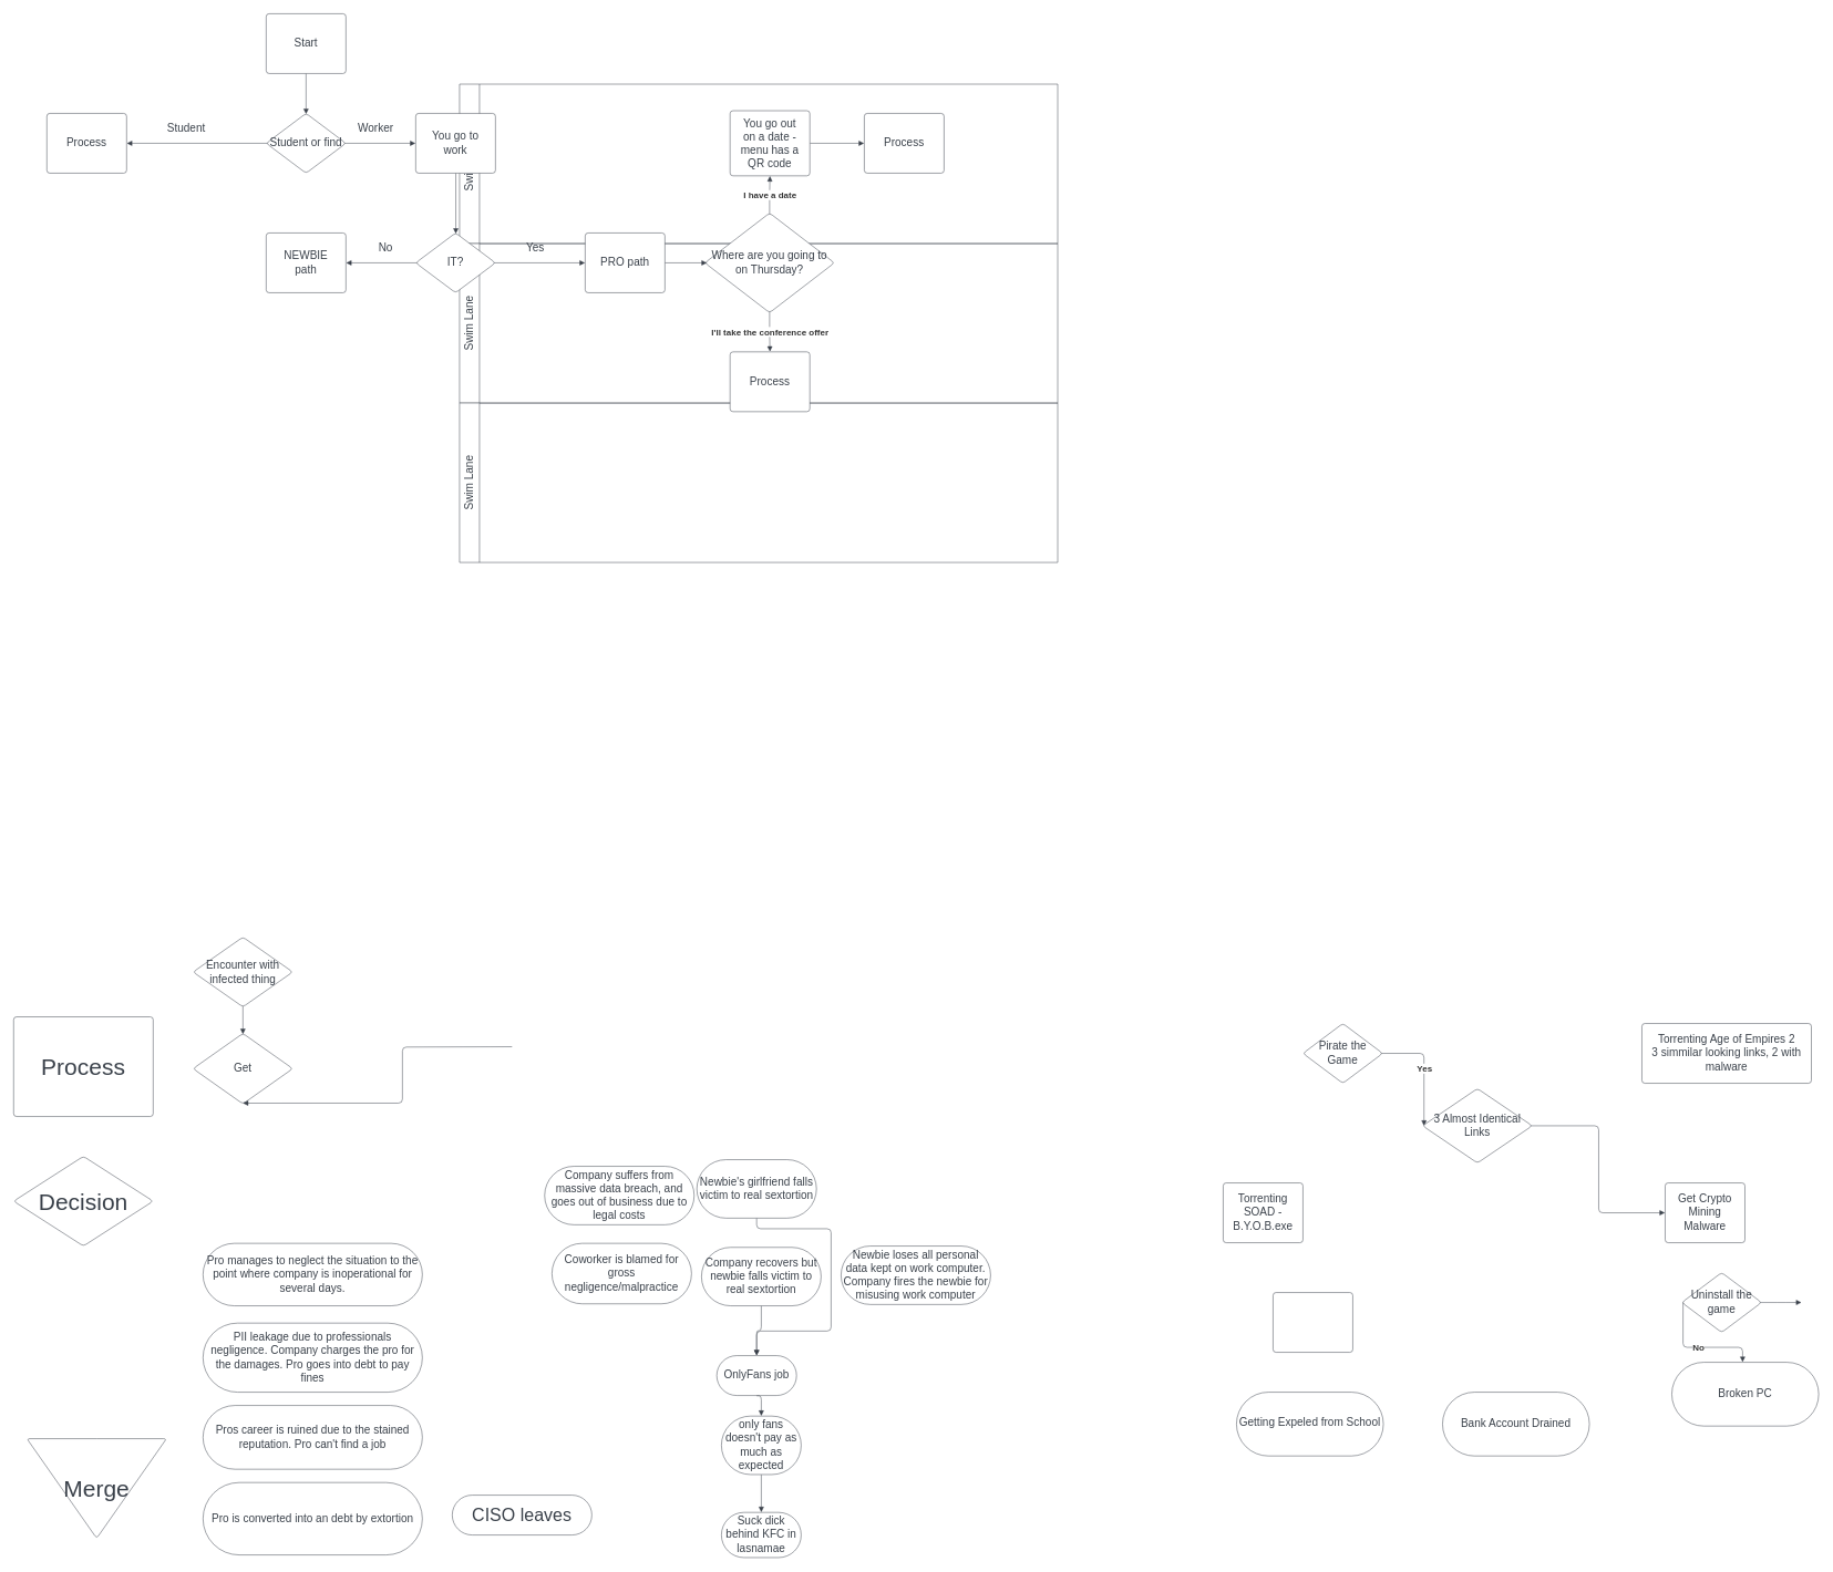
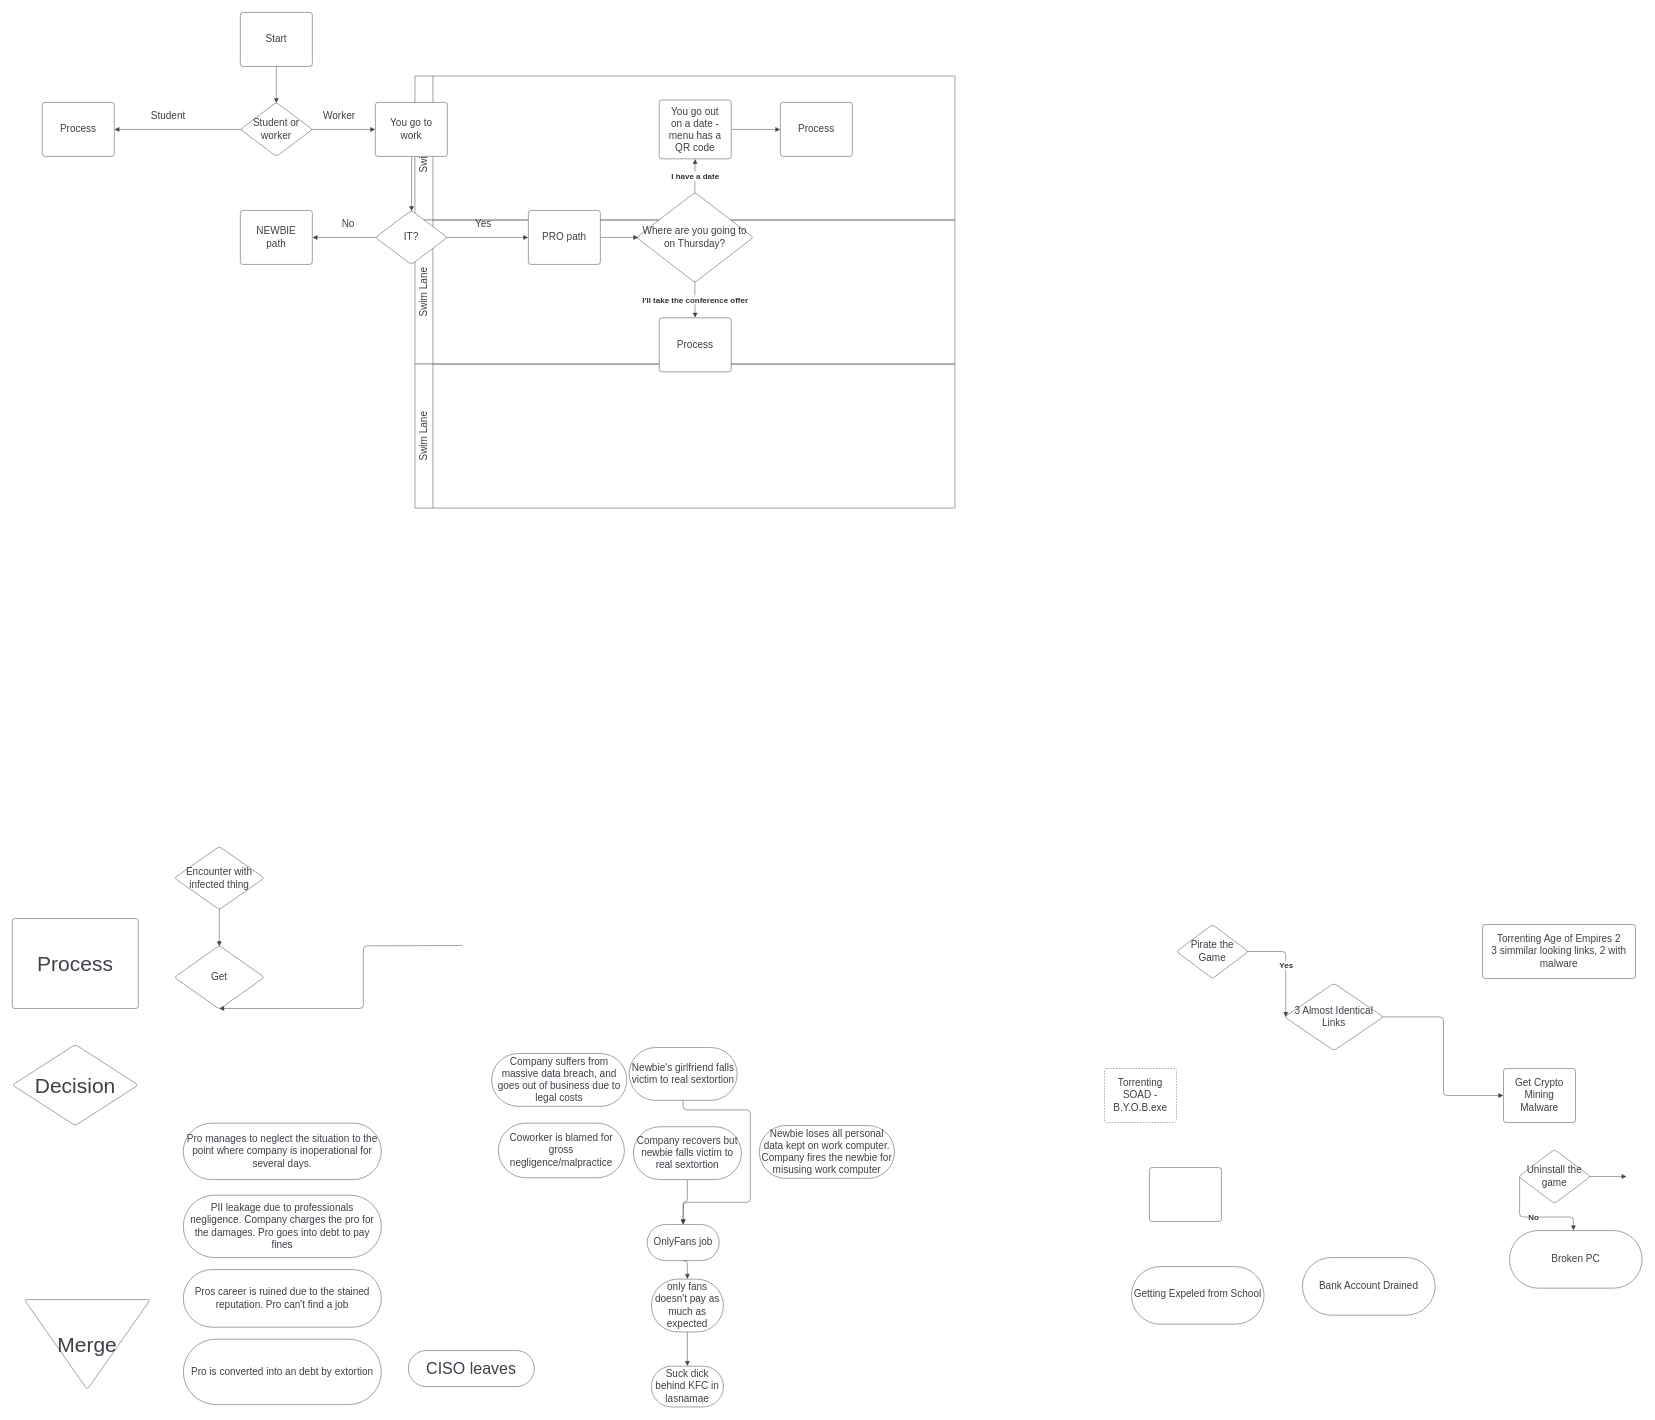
- <mxCell id="47" value="Student or find" style="html=1;overflow=block;blockSpacing=1;whiteSpace=wrap;rhombus;fontSize=16.7;fontColor=#3a414a;spacing=3.8;strokeColor=#3a414a;strokeOpacity=100;rounded=1;absoluteArcSize=1;arcSize=9;strokeWidth=0.8;" parent="1" vertex="1"><mxGeometry x="400" y="170" width="120" height="90" as="geometry" /></mxCell>
+ <mxCell id="47" value="Student or worker" style="html=1;overflow=block;blockSpacing=1;whiteSpace=wrap;rhombus;fontSize=16.7;fontColor=#3a414a;spacing=3.8;strokeColor=#3a414a;strokeOpacity=100;rounded=1;absoluteArcSize=1;arcSize=9;strokeWidth=0.8;" parent="1" vertex="1"><mxGeometry x="400" y="170" width="120" height="90" as="geometry" /></mxCell>
- <mxCell id="27" value="Get" style="html=1;overflow=block;blockSpacing=1;whiteSpace=wrap;rhombus;fontSize=16.7;fontColor=#3a414a;spacing=3.8;strokeColor=#3a414a;strokeOpacity=100;rounded=1;absoluteArcSize=1;arcSize=9;strokeWidth=0.8;" parent="1" vertex="1"><mxGeometry x="290" y="1555" width="150" height="106" as="geometry" /></mxCell>
+ <mxCell id="27" value="Get" style="html=1;overflow=block;blockSpacing=1;whiteSpace=wrap;rhombus;fontSize=16.7;fontColor=#3a414a;spacing=3.8;strokeColor=#3a414a;strokeOpacity=100;rounded=1;absoluteArcSize=1;arcSize=9;strokeWidth=0.8;" parent="1" vertex="1"><mxGeometry x="290" y="1575" width="150" height="106" as="geometry" /></mxCell>
- <mxCell id="3" value="Torrenting SOAD - B.Y.O.B.exe" style="html=1;overflow=block;blockSpacing=1;whiteSpace=wrap;fontSize=16.7;fontColor=#3a414a;spacing=9;strokeColor=#3a414a;strokeOpacity=100;rounded=1;absoluteArcSize=1;arcSize=9;strokeWidth=0.8;" parent="1" vertex="1"><mxGeometry x="1840" y="1780" width="120" height="90" as="geometry" /></mxCell>
+ <mxCell id="3" value="Torrenting SOAD - B.Y.O.B.exe" style="html=1;overflow=block;blockSpacing=1;whiteSpace=wrap;fontSize=16.7;fontColor=#3a414a;spacing=9;strokeColor=#3a414a;strokeOpacity=100;rounded=1;absoluteArcSize=1;arcSize=9;strokeWidth=0.8;dashed=1;" parent="1" vertex="1"><mxGeometry x="1840" y="1780" width="120" height="90" as="geometry" /></mxCell>
- <mxCell id="5" value="&lt;div style=&quot;display: flex; justify-content: center; text-align: center; align-items: baseline; font-size: 0; line-height: 1.25;margin-top: -2px;&quot;&gt;&lt;span&gt;&lt;span style=&quot;font-size:16.7px;color:#3a414a;&quot;&gt;&lt;span style=&quot;font-size:16.7px;color:#3a414a;&quot;&gt;Gett&lt;/span&gt;&lt;span style=&quot;font-size:16.7px;color:#3a414a;&quot;&gt;ing Expeled from School&lt;/span&gt;&lt;/span&gt;&lt;/span&gt;&lt;/div&gt;" style="html=1;overflow=block;blockSpacing=1;whiteSpace=wrap;rounded=1;arcSize=50;fontSize=13;spacing=3.8;strokeColor=#3a414a;strokeOpacity=100;strokeWidth=0.8;" parent="1" vertex="1"><mxGeometry x="1860" y="2095" width="221" height="96" as="geometry" /></mxCell>
+ <mxCell id="5" value="&lt;div style=&quot;display: flex; justify-content: center; text-align: center; align-items: baseline; font-size: 0; line-height: 1.25;margin-top: -2px;&quot;&gt;&lt;span&gt;&lt;span style=&quot;font-size:16.7px;color:#3a414a;&quot;&gt;&lt;span style=&quot;font-size:16.7px;color:#3a414a;&quot;&gt;Gett&lt;/span&gt;&lt;span style=&quot;font-size:16.7px;color:#3a414a;&quot;&gt;ing Expeled from School&lt;/span&gt;&lt;/span&gt;&lt;/span&gt;&lt;/div&gt;" style="html=1;overflow=block;blockSpacing=1;whiteSpace=wrap;rounded=1;arcSize=50;fontSize=13;spacing=3.8;strokeColor=#3a414a;strokeOpacity=100;strokeWidth=0.8;" parent="1" vertex="1"><mxGeometry x="1885" y="2110" width="221" height="96" as="geometry" /></mxCell>
